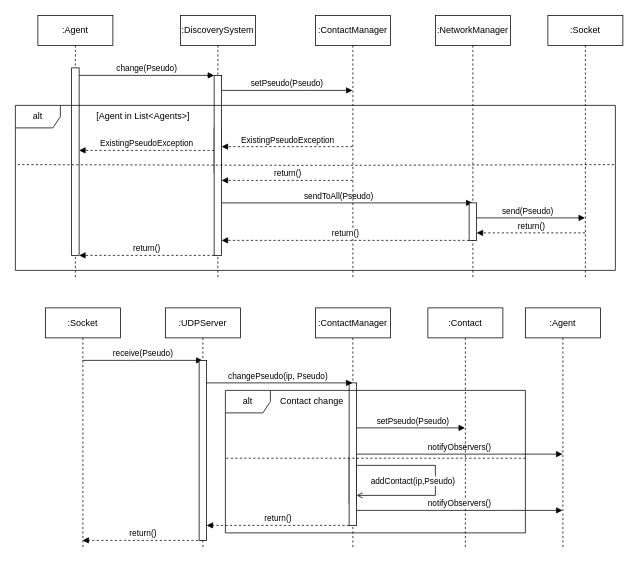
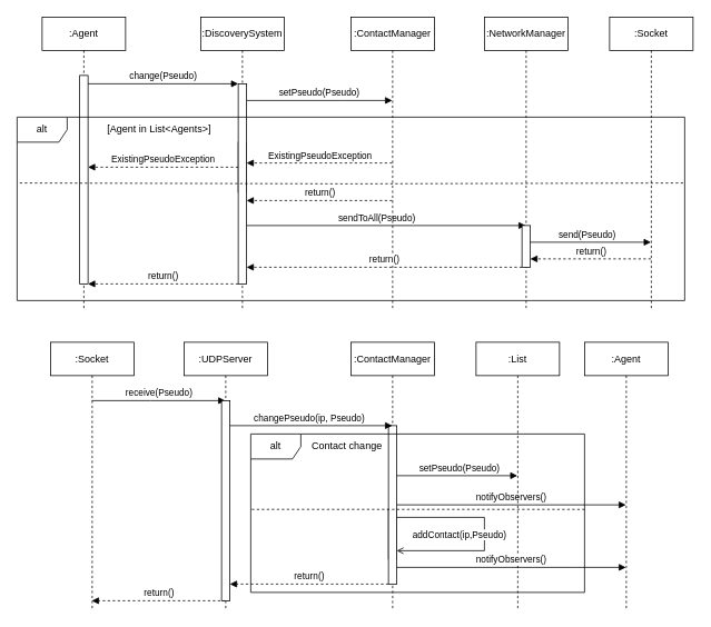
- <mxCell id="37" value=":Contact" style="shape=umlLifeline;perimeter=lifelinePerimeter;whiteSpace=wrap;html=1;container=0;dropTarget=0;collapsible=0;recursiveResize=0;outlineConnect=0;portConstraint=eastwest;newEdgeStyle={&quot;edgeStyle&quot;:&quot;elbowEdgeStyle&quot;,&quot;elbow&quot;:&quot;vertical&quot;,&quot;curved&quot;:0,&quot;rounded&quot;:0};" vertex="1" parent="1"><mxGeometry x="570" y="410" width="100" height="320" as="geometry" /></mxCell>
+ <mxCell id="37" value=":List" style="shape=umlLifeline;perimeter=lifelinePerimeter;whiteSpace=wrap;html=1;container=0;dropTarget=0;collapsible=0;recursiveResize=0;outlineConnect=0;portConstraint=eastwest;newEdgeStyle={&quot;edgeStyle&quot;:&quot;elbowEdgeStyle&quot;,&quot;elbow&quot;:&quot;vertical&quot;,&quot;curved&quot;:0,&quot;rounded&quot;:0};" vertex="1" parent="1"><mxGeometry x="570" y="410" width="100" height="320" as="geometry" /></mxCell>
